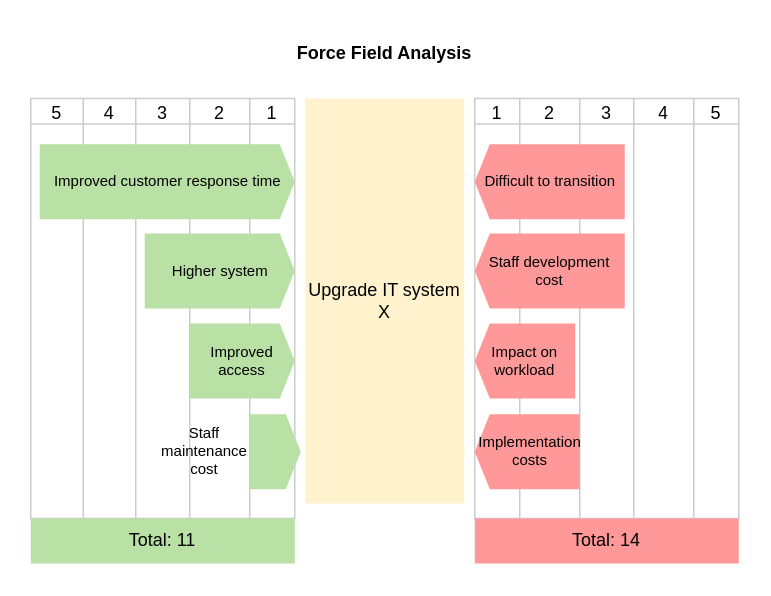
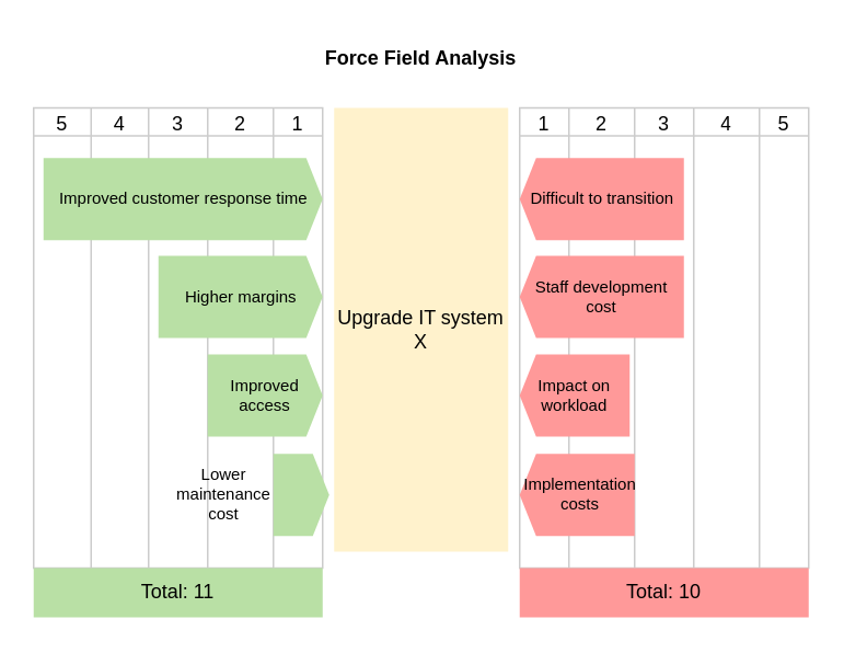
- <mxCell id="31" value="Higher system" style="html=1;shadow=0;dashed=0;align=center;verticalAlign=middle;shape=mxgraph.arrows2.arrow;dy=0;dx=10;notch=0;strokeColor=none;fillColor=#B9E0A5;fontSize=10;fontColor=#000000;" vertex="1" parent="1"><mxGeometry x="96" y="155" width="100" height="50" as="geometry" /></mxCell>
+ <mxCell id="31" value="Higher margins" style="html=1;shadow=0;dashed=0;align=center;verticalAlign=middle;shape=mxgraph.arrows2.arrow;dy=0;dx=10;notch=0;strokeColor=none;fillColor=#B9E0A5;fontSize=10;fontColor=#000000;" vertex="1" parent="1"><mxGeometry x="96" y="155" width="100" height="50" as="geometry" /></mxCell>
- <mxCell id="40" value="Staff maintenance cost" style="text;html=1;strokeColor=none;fillColor=none;align=center;verticalAlign=middle;whiteSpace=wrap;rounded=0;fontColor=#000000;fontSize=10;" vertex="1" parent="1"><mxGeometry x="106" y="285.45" width="60" height="30" as="geometry" /></mxCell>
+ <mxCell id="40" value="Lower maintenance cost" style="text;html=1;strokeColor=none;fillColor=none;align=center;verticalAlign=middle;whiteSpace=wrap;rounded=0;fontColor=#000000;fontSize=10;" vertex="1" parent="1"><mxGeometry x="106" y="285.45" width="60" height="30" as="geometry" /></mxCell>
- <mxCell id="39" value="Total: 14" style="rounded=0;whiteSpace=wrap;html=1;fillColor=#FF9999;strokeColor=none;fontColor=#000000;" vertex="1" parent="1"><mxGeometry x="316" y="345" width="176" height="30" as="geometry" /></mxCell>
+ <mxCell id="39" value="Total: 10" style="rounded=0;whiteSpace=wrap;html=1;fillColor=#FF9999;strokeColor=none;fontColor=#000000;" vertex="1" parent="1"><mxGeometry x="316" y="345" width="176" height="30" as="geometry" /></mxCell>
